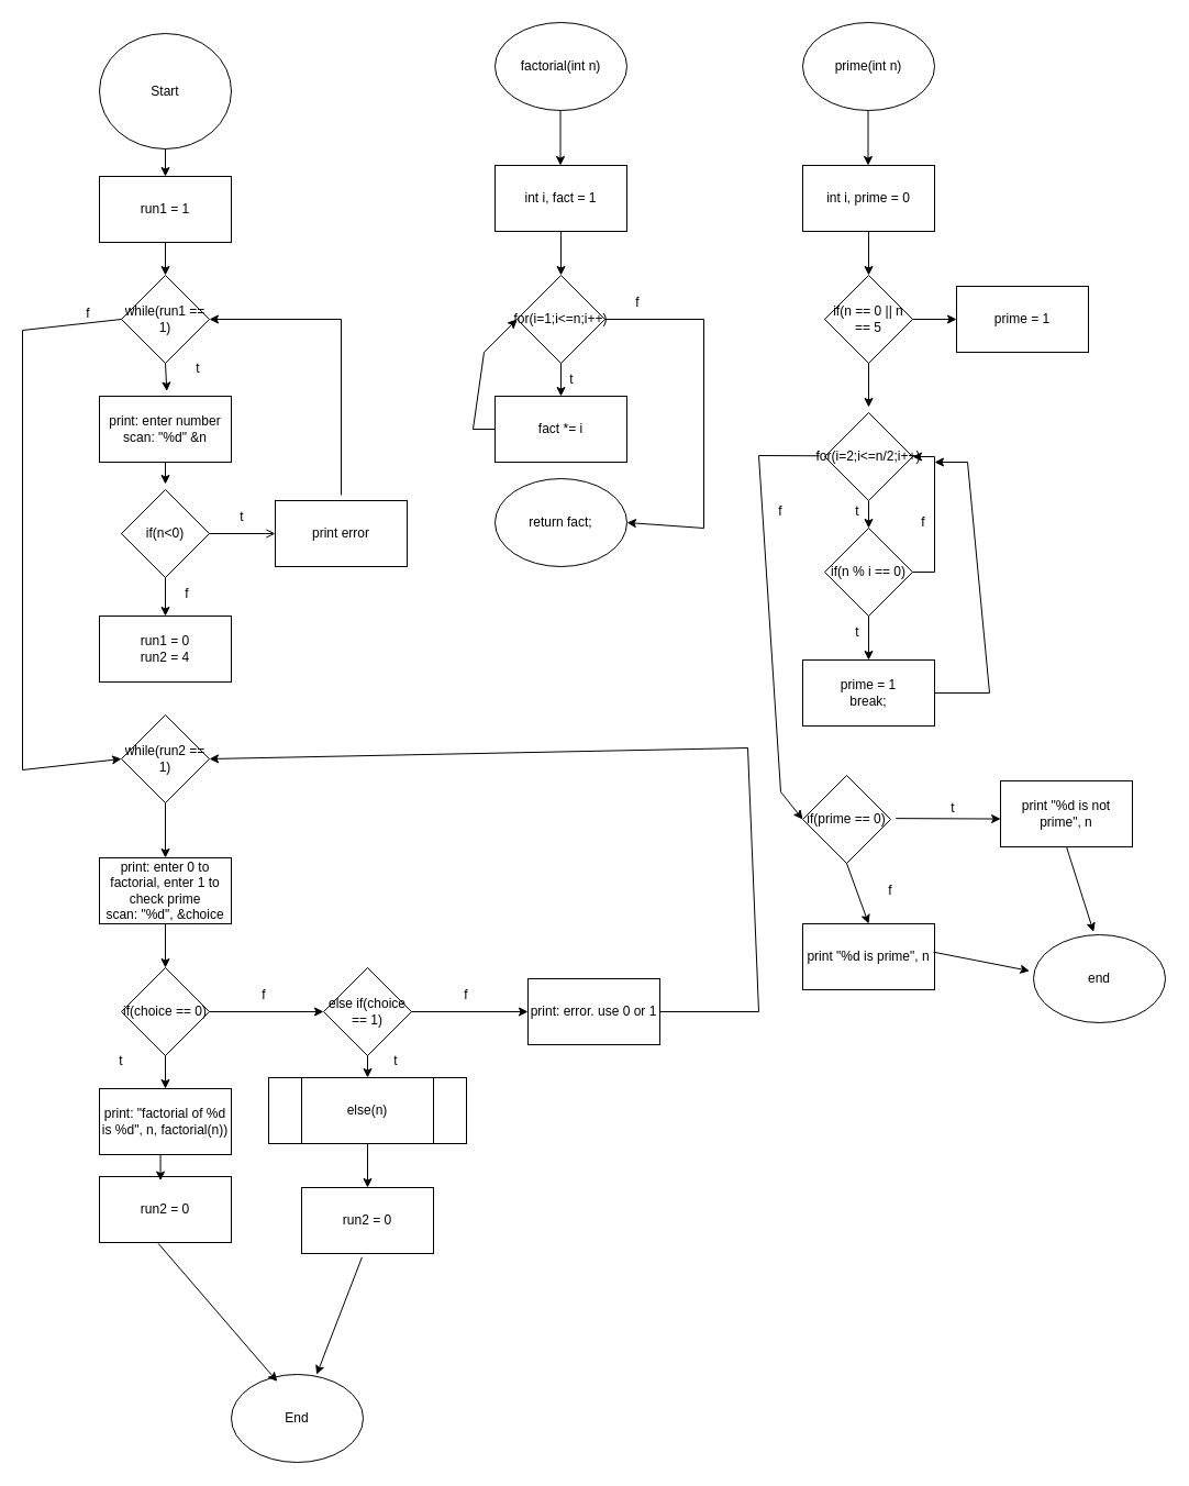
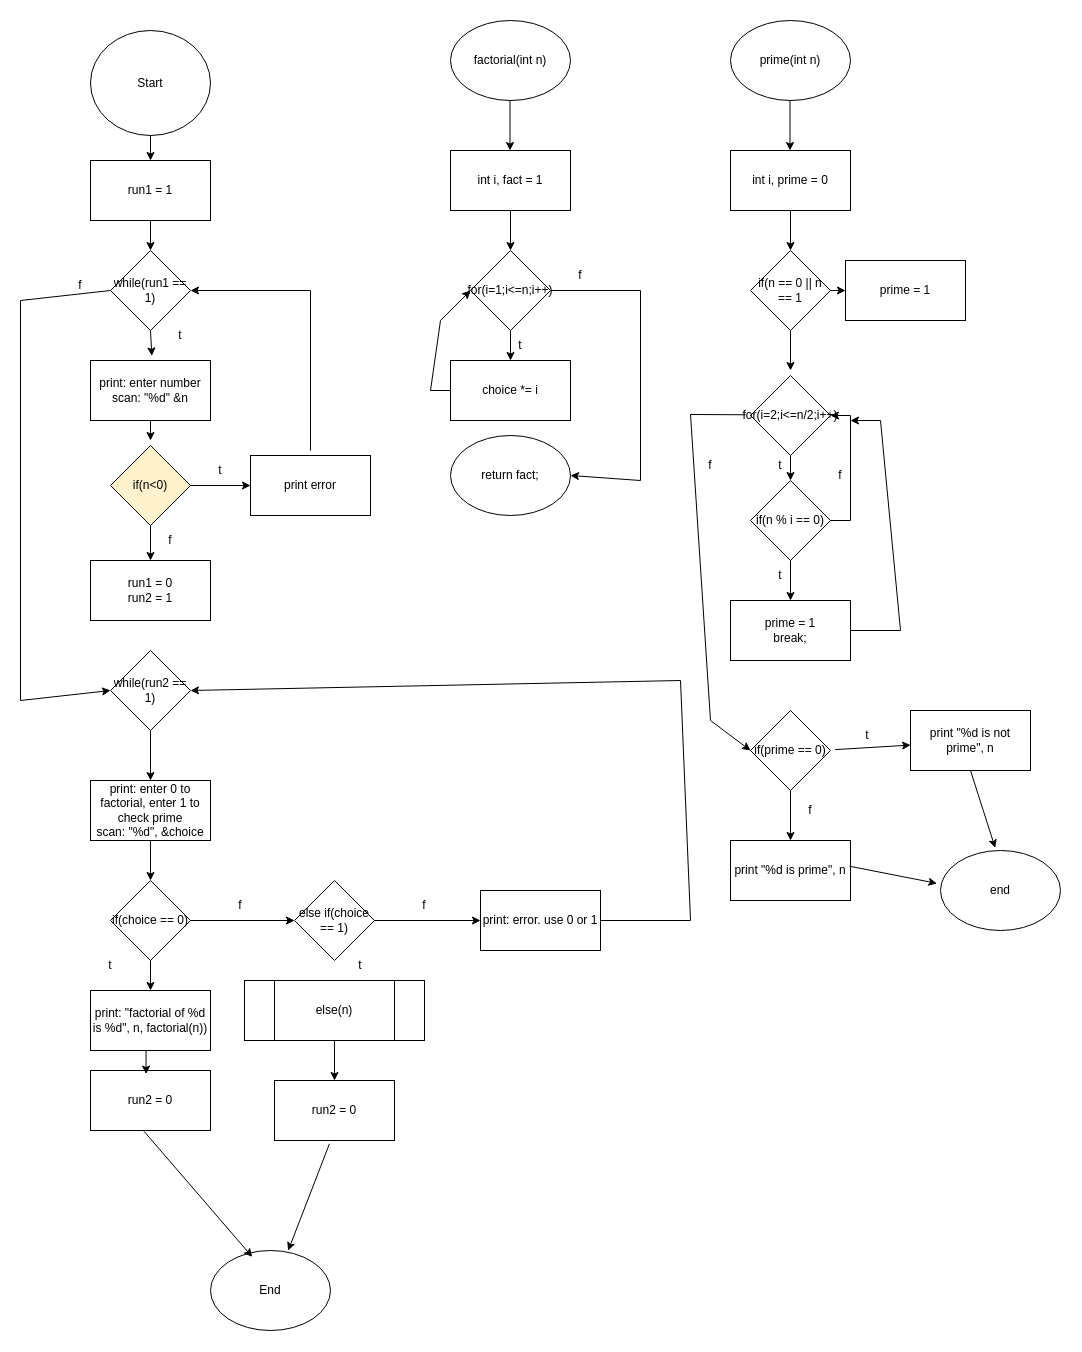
- <mxCell id="63" value="if(n == 0 || n == 5" style="rhombus;whiteSpace=wrap;html=1;" vertex="1" parent="1"><mxGeometry x="750" y="250" width="80" height="80" as="geometry" /></mxCell>
+ <mxCell id="63" value="if(n == 0 || n == 1" style="rhombus;whiteSpace=wrap;html=1;" vertex="1" parent="1"><mxGeometry x="750" y="250" width="80" height="80" as="geometry" /></mxCell>
- <mxCell id="64" value="prime = 1" style="rounded=0;whiteSpace=wrap;html=1;" vertex="1" parent="1"><mxGeometry x="870" y="260" width="120" height="60" as="geometry" /></mxCell>
+ <mxCell id="64" value="prime = 1" style="rounded=0;whiteSpace=wrap;html=1;" vertex="1" parent="1"><mxGeometry x="845" y="260" width="120" height="60" as="geometry" /></mxCell>
- <mxCell id="13" value="fact *= i" style="rounded=0;whiteSpace=wrap;html=1;" vertex="1" parent="1"><mxGeometry x="450" y="360" width="120" height="60" as="geometry" /></mxCell>
+ <mxCell id="13" value="choice *= i" style="rounded=0;whiteSpace=wrap;html=1;" vertex="1" parent="1"><mxGeometry x="450" y="360" width="120" height="60" as="geometry" /></mxCell>
- <mxCell id="21" value="if(n&amp;lt;0)" style="rhombus;whiteSpace=wrap;html=1;" vertex="1" parent="1"><mxGeometry x="110" y="445" width="80" height="80" as="geometry" /></mxCell>
+ <mxCell id="21" value="if(n&amp;lt;0)" style="rhombus;whiteSpace=wrap;html=1;fillColor=#fff2cc;" vertex="1" parent="1"><mxGeometry x="110" y="445" width="80" height="80" as="geometry" /></mxCell>
- <mxCell id="28" value="" style="endArrow=open;html=1;rounded=0;exitX=1;exitY=0.5;exitDx=0;exitDy=0;entryX=0;entryY=0.5;entryDx=0;entryDy=0;" edge="1" parent="1" source="21" target="22"><mxGeometry width="50" height="50" relative="1" as="geometry"><mxPoint x="190" y="530" as="sourcePoint" /><mxPoint x="240" y="480" as="targetPoint" /></mxGeometry></mxCell>
+ <mxCell id="28" value="" style="endArrow=classic;html=1;rounded=0;exitX=1;exitY=0.5;exitDx=0;exitDy=0;entryX=0;entryY=0.5;entryDx=0;entryDy=0;" edge="1" parent="1" source="21" target="22"><mxGeometry width="50" height="50" relative="1" as="geometry"><mxPoint x="190" y="530" as="sourcePoint" /><mxPoint x="240" y="480" as="targetPoint" /></mxGeometry></mxCell>
- <mxCell id="23" value="run1 = 0&lt;br&gt;run2 = 4" style="rounded=0;whiteSpace=wrap;html=1;" vertex="1" parent="1"><mxGeometry x="90" y="560" width="120" height="60" as="geometry" /></mxCell>
+ <mxCell id="23" value="run1 = 0&lt;br&gt;run2 = 1" style="rounded=0;whiteSpace=wrap;html=1;" vertex="1" parent="1"><mxGeometry x="90" y="560" width="120" height="60" as="geometry" /></mxCell>
- <mxCell id="69" value="if(prime == 0)" style="rhombus;whiteSpace=wrap;html=1;" vertex="1" parent="1"><mxGeometry x="730" y="705" width="80" height="80" as="geometry" /></mxCell>
+ <mxCell id="69" value="if(prime == 0)" style="rhombus;whiteSpace=wrap;html=1;" vertex="1" parent="1"><mxGeometry x="750" y="710" width="80" height="80" as="geometry" /></mxCell>
- <mxCell id="49" value="" style="endArrow=classic;html=1;rounded=0;exitX=0.5;exitY=1;exitDx=0;exitDy=0;entryX=0.5;entryY=0;entryDx=0;entryDy=0;" edge="1" parent="1" source="42" target="5"><mxGeometry width="50" height="50" relative="1" as="geometry"><mxPoint x="340" y="1010" as="sourcePoint" /><mxPoint x="390" y="960" as="targetPoint" /></mxGeometry></mxCell>
